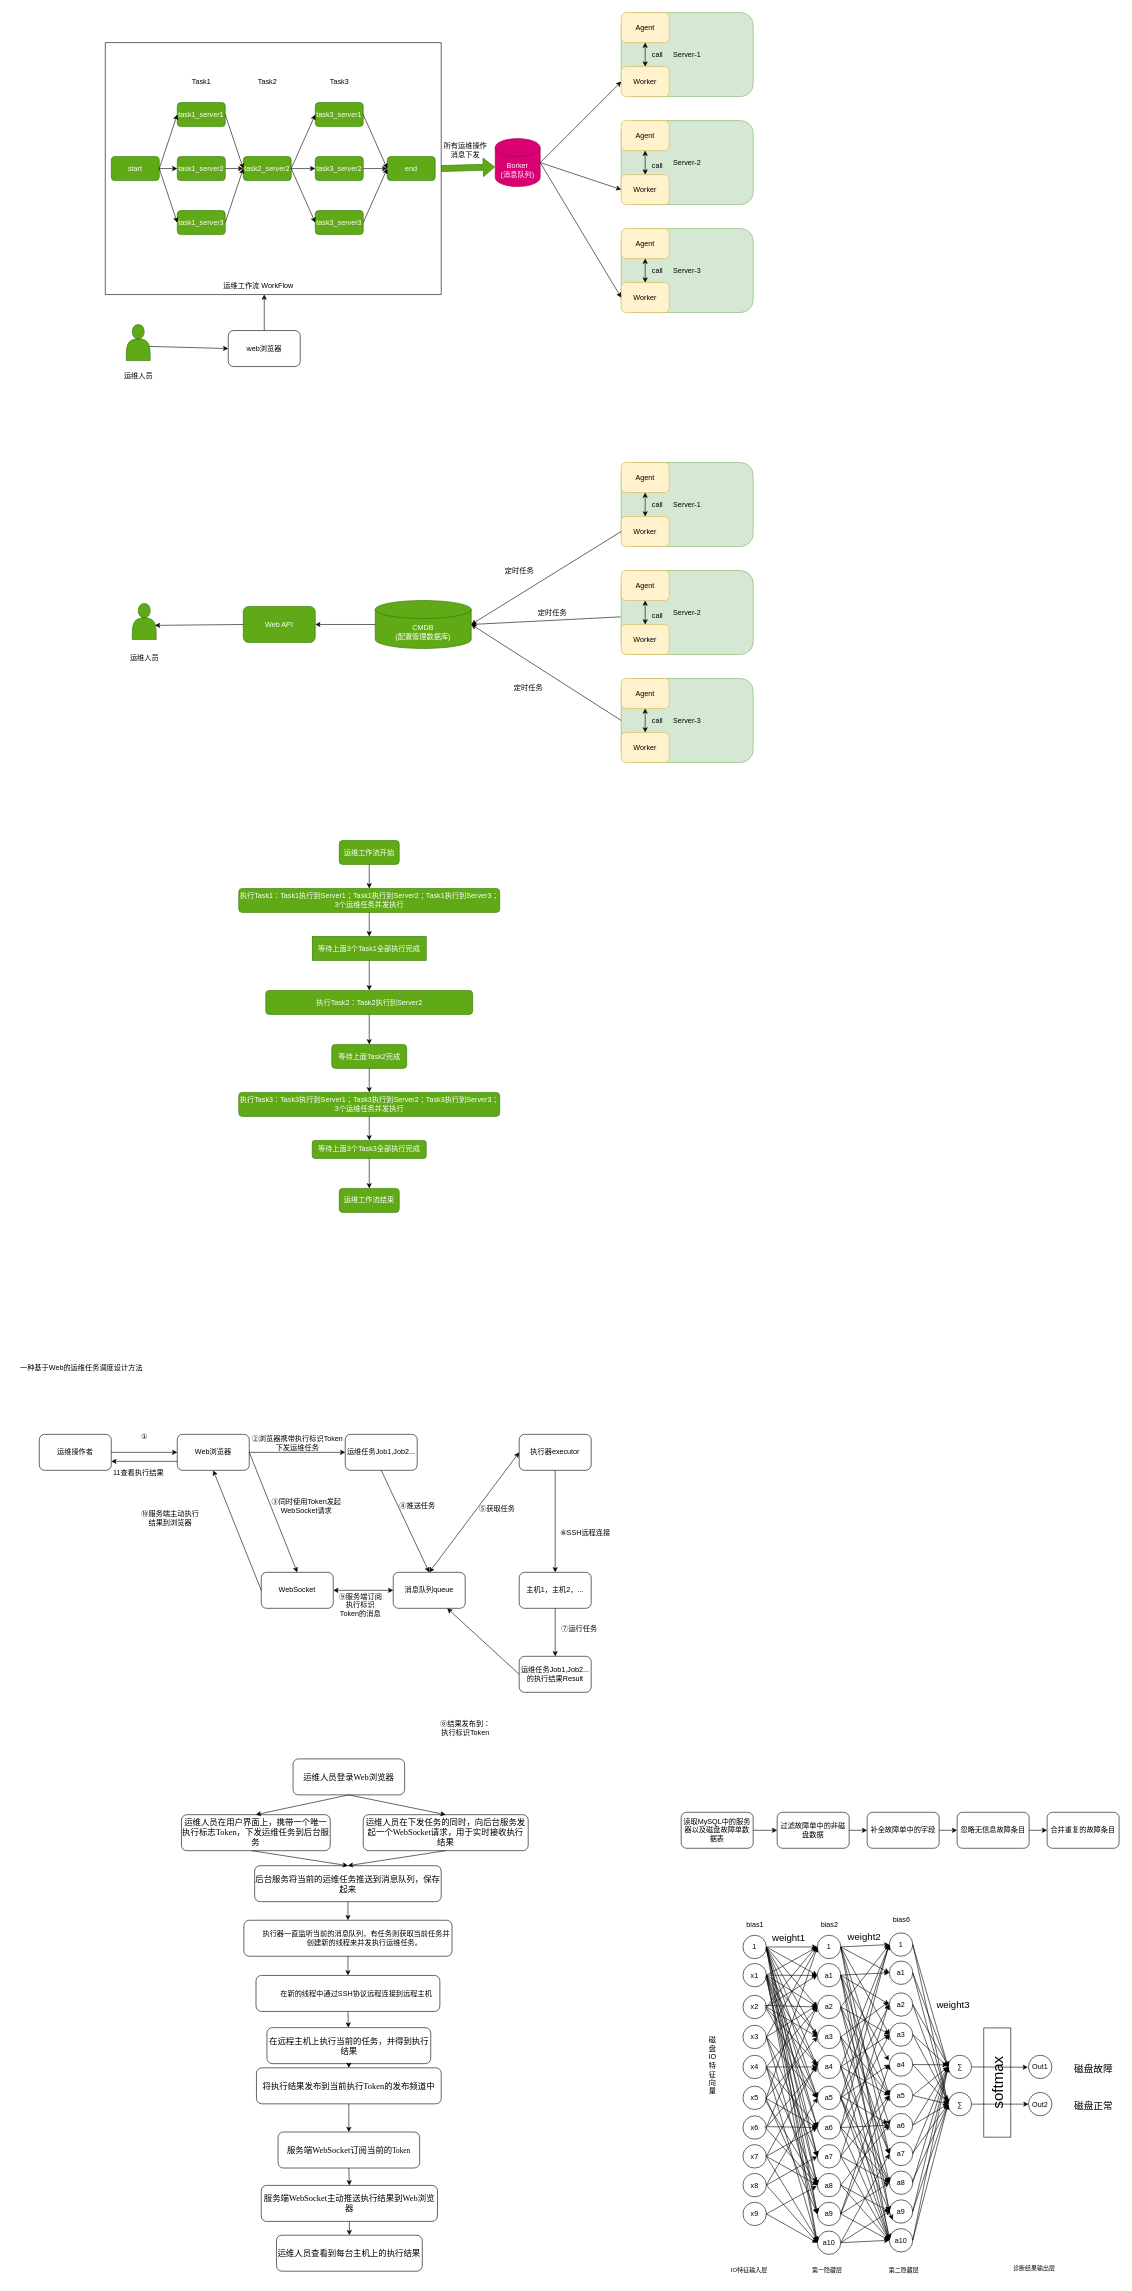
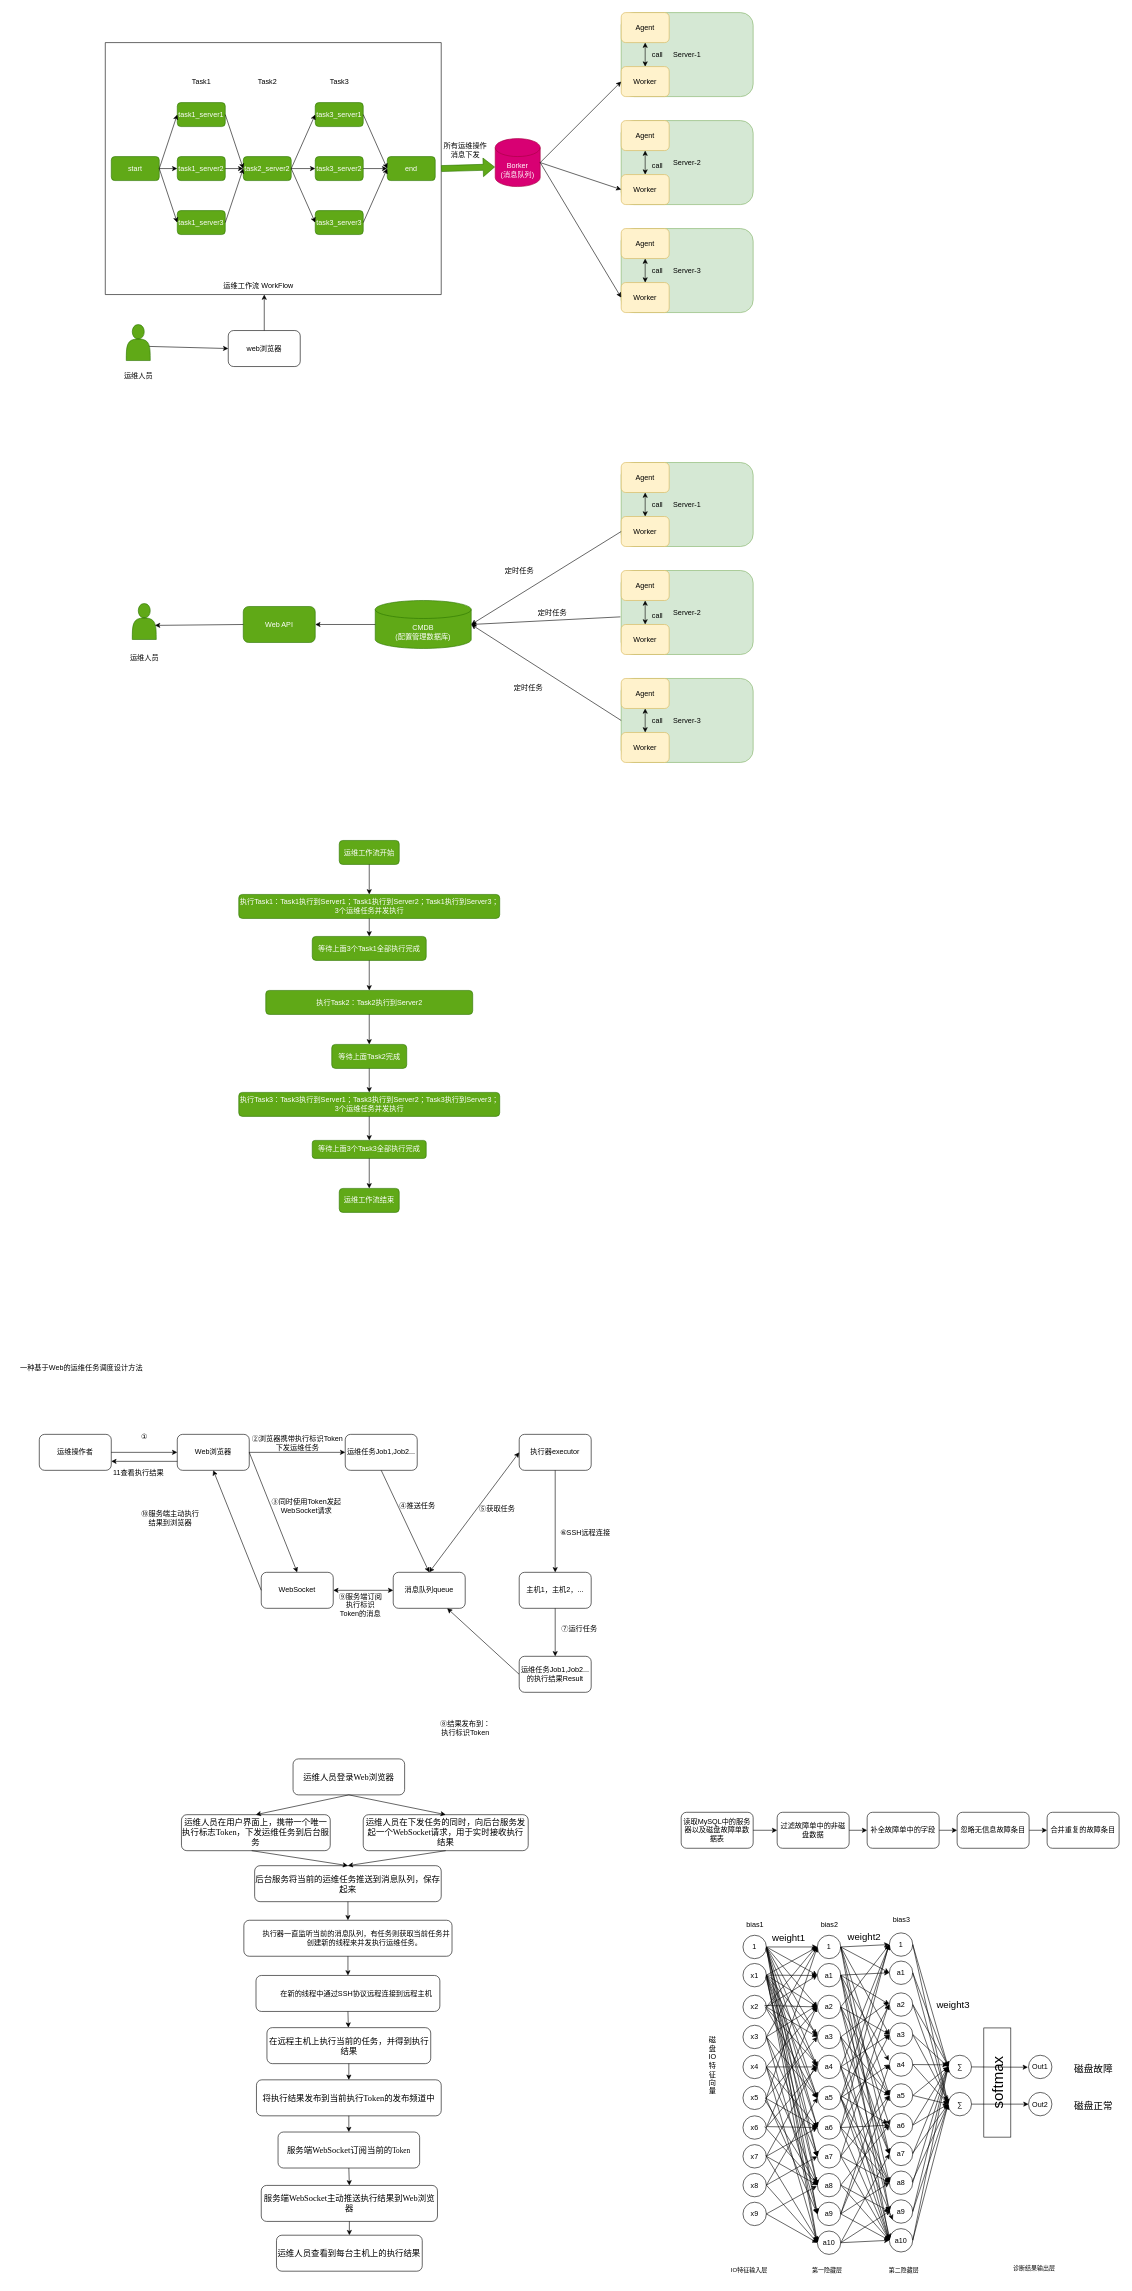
- <mxCell id="82" value="执行Task1：Task1执行到Server1；Task1执行到Server2；Task1执行到Server3；&lt;br&gt;3个运维任务并发执行" style="rounded=1;whiteSpace=wrap;html=1;fillColor=#60a917;fontColor=#ffffff;strokeColor=#2D7600;" parent="1" vertex="1"><mxGeometry x="397.5" y="1480" width="435" height="40" as="geometry" /></mxCell>
+ <mxCell id="82" value="执行Task1：Task1执行到Server1；Task1执行到Server2；Task1执行到Server3；&lt;br&gt;3个运维任务并发执行" style="rounded=1;whiteSpace=wrap;html=1;fillColor=#60a917;fontColor=#ffffff;strokeColor=#2D7600;" parent="1" vertex="1"><mxGeometry x="397.5" y="1490" width="435" height="40" as="geometry" /></mxCell>
- <mxCell id="83" value="等待上面3个Task1全部执行完成" style="whiteSpace=wrap;html=1;fillColor=#60a917;fontColor=#ffffff;strokeColor=#2D7600;rounded=0;" parent="1" vertex="1"><mxGeometry x="520" y="1560" width="190" height="40" as="geometry" /></mxCell>
+ <mxCell id="83" value="等待上面3个Task1全部执行完成" style="rounded=1;whiteSpace=wrap;html=1;fillColor=#60a917;fontColor=#ffffff;strokeColor=#2D7600;" parent="1" vertex="1"><mxGeometry x="520" y="1560" width="190" height="40" as="geometry" /></mxCell>
- <mxCell id="193" value="bias6" style="text;html=1;align=center;verticalAlign=middle;resizable=0;points=[];autosize=1;strokeColor=none;fillColor=none;" vertex="1" parent="1"><mxGeometry x="1478" y="3187" width="47" height="26" as="geometry" /></mxCell>
+ <mxCell id="193" value="bias3" style="text;html=1;align=center;verticalAlign=middle;resizable=0;points=[];autosize=1;strokeColor=none;fillColor=none;" vertex="1" parent="1"><mxGeometry x="1478" y="3187" width="47" height="26" as="geometry" /></mxCell>
- <mxCell id="134" value="&lt;span style=&quot;font-size:10.5pt;mso-bidi-font-size:14.0pt;&lt;br/&gt;font-family:宋体;mso-ascii-font-family:&amp;quot;Times New Roman&amp;quot;;mso-hansi-font-family:&lt;br/&gt;&amp;quot;Times New Roman&amp;quot;;mso-bidi-font-family:&amp;quot;Times New Roman&amp;quot;;mso-font-kerning:1.0pt;&lt;br/&gt;mso-ansi-language:EN-US;mso-fareast-language:ZH-CN;mso-bidi-language:AR-SA&quot;&gt;将执行结果发布到当前执行&lt;/span&gt;&lt;span style=&quot;font-size:10.5pt;mso-bidi-font-size:14.0pt;font-family:&amp;quot;Times New Roman&amp;quot;,serif;&lt;br/&gt;mso-fareast-font-family:宋体;mso-font-kerning:1.0pt;mso-ansi-language:EN-US;&lt;br/&gt;mso-fareast-language:ZH-CN;mso-bidi-language:AR-SA&quot; lang=&quot;EN-US&quot;&gt;Token&lt;/span&gt;&lt;span style=&quot;font-size:10.5pt;mso-bidi-font-size:14.0pt;font-family:宋体;mso-ascii-font-family:&lt;br/&gt;&amp;quot;Times New Roman&amp;quot;;mso-hansi-font-family:&amp;quot;Times New Roman&amp;quot;;mso-bidi-font-family:&lt;br/&gt;&amp;quot;Times New Roman&amp;quot;;mso-font-kerning:1.0pt;mso-ansi-language:EN-US;mso-fareast-language:&lt;br/&gt;ZH-CN;mso-bidi-language:AR-SA&quot;&gt;的发布频道中&lt;/span&gt;" style="rounded=1;whiteSpace=wrap;html=1;" vertex="1" parent="1"><mxGeometry x="427" y="3446" width="308" height="60" as="geometry" /></mxCell>
+ <mxCell id="134" value="&lt;span style=&quot;font-size:10.5pt;mso-bidi-font-size:14.0pt;&lt;br/&gt;font-family:宋体;mso-ascii-font-family:&amp;quot;Times New Roman&amp;quot;;mso-hansi-font-family:&lt;br/&gt;&amp;quot;Times New Roman&amp;quot;;mso-bidi-font-family:&amp;quot;Times New Roman&amp;quot;;mso-font-kerning:1.0pt;&lt;br/&gt;mso-ansi-language:EN-US;mso-fareast-language:ZH-CN;mso-bidi-language:AR-SA&quot;&gt;将执行结果发布到当前执行&lt;/span&gt;&lt;span style=&quot;font-size:10.5pt;mso-bidi-font-size:14.0pt;font-family:&amp;quot;Times New Roman&amp;quot;,serif;&lt;br/&gt;mso-fareast-font-family:宋体;mso-font-kerning:1.0pt;mso-ansi-language:EN-US;&lt;br/&gt;mso-fareast-language:ZH-CN;mso-bidi-language:AR-SA&quot; lang=&quot;EN-US&quot;&gt;Token&lt;/span&gt;&lt;span style=&quot;font-size:10.5pt;mso-bidi-font-size:14.0pt;font-family:宋体;mso-ascii-font-family:&lt;br/&gt;&amp;quot;Times New Roman&amp;quot;;mso-hansi-font-family:&amp;quot;Times New Roman&amp;quot;;mso-bidi-font-family:&lt;br/&gt;&amp;quot;Times New Roman&amp;quot;;mso-font-kerning:1.0pt;mso-ansi-language:EN-US;mso-fareast-language:&lt;br/&gt;ZH-CN;mso-bidi-language:AR-SA&quot;&gt;的发布频道中&lt;/span&gt;" style="rounded=1;whiteSpace=wrap;html=1;" vertex="1" parent="1"><mxGeometry x="427" y="3466" width="308" height="60" as="geometry" /></mxCell>
